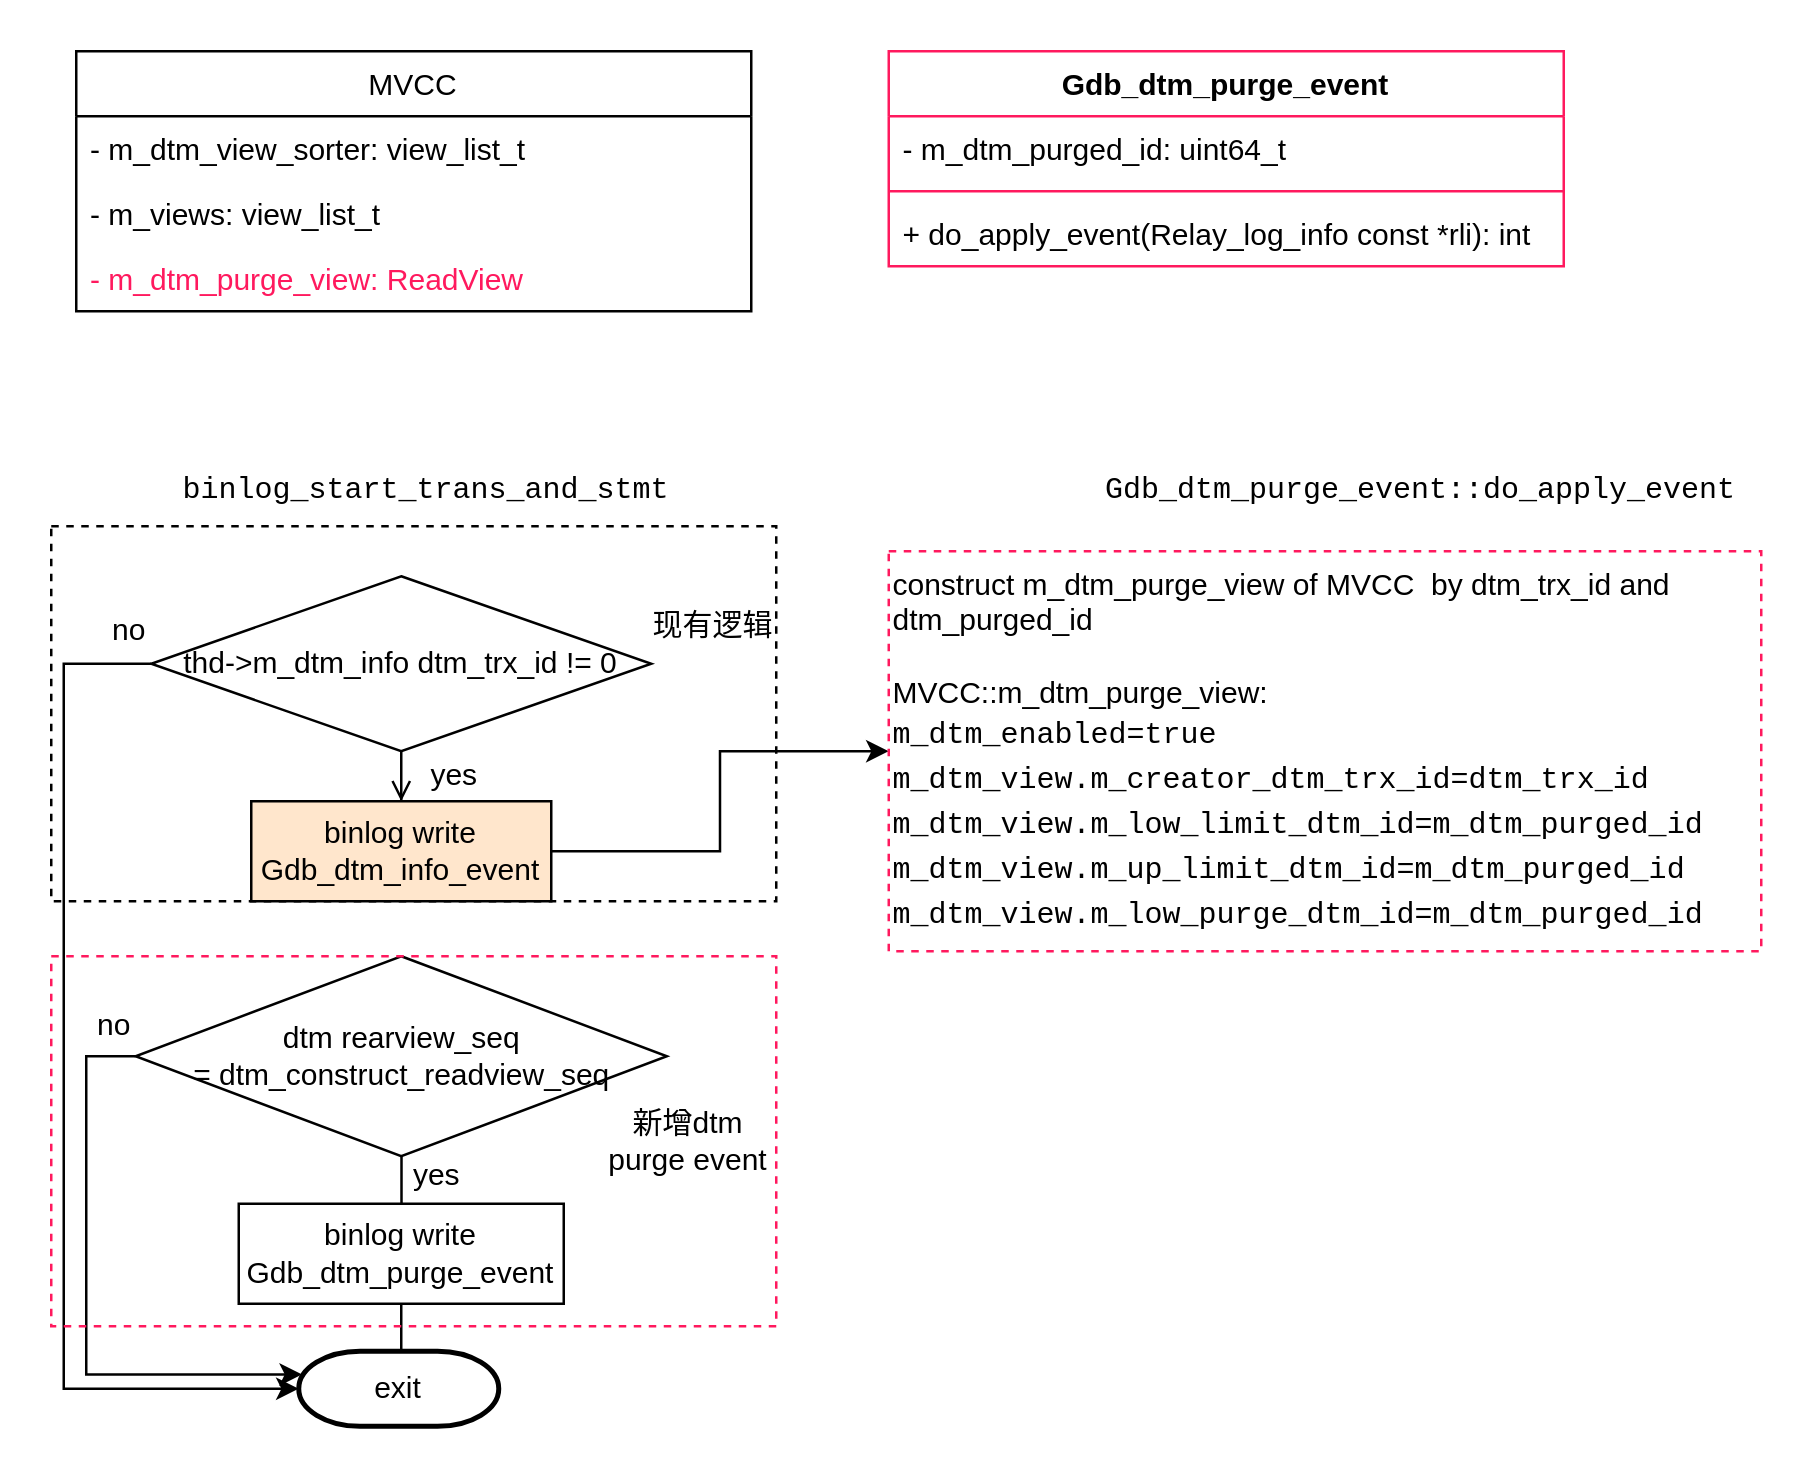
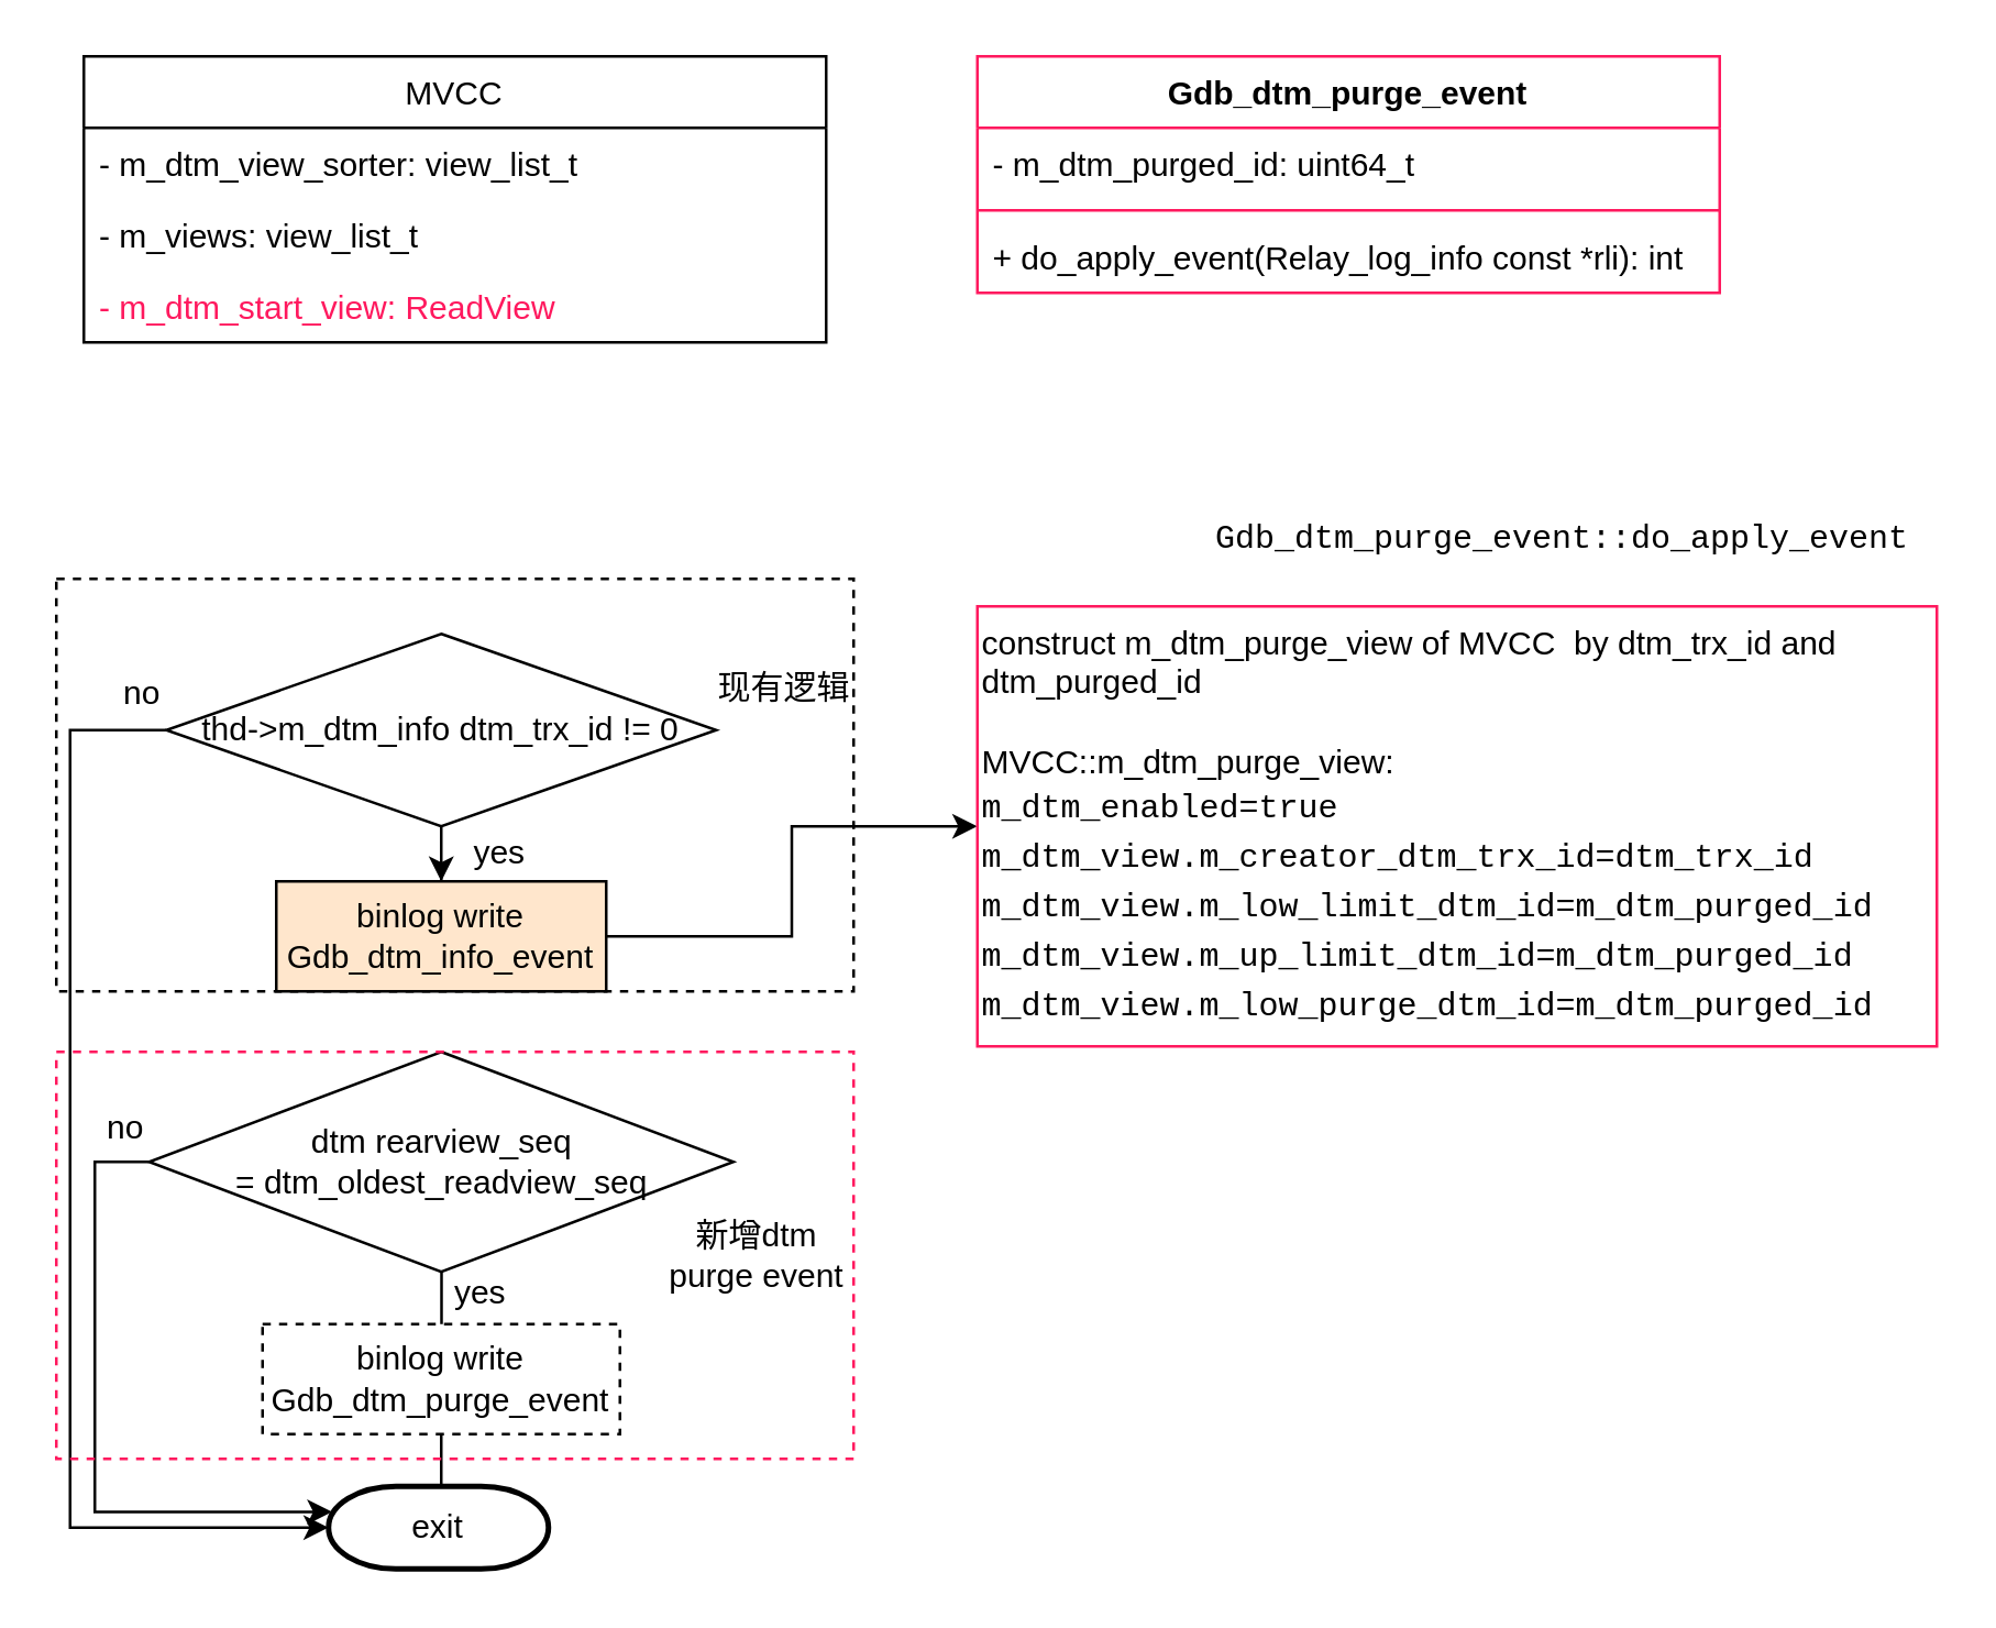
- <mxCell id="25" value="- m_dtm_purge_view: ReadView" style="text;strokeColor=none;fillColor=none;align=left;verticalAlign=top;spacingLeft=4;spacingRight=4;overflow=hidden;rotatable=0;points=[[0,0.5],[1,0.5]];portConstraint=eastwest;fontColor=#FF195E;" vertex="1" parent="22"><mxGeometry y="78" width="270" height="26" as="geometry" /></mxCell>
+ <mxCell id="25" value="- m_dtm_start_view: ReadView" style="text;strokeColor=none;fillColor=none;align=left;verticalAlign=top;spacingLeft=4;spacingRight=4;overflow=hidden;rotatable=0;points=[[0,0.5],[1,0.5]];portConstraint=eastwest;fontColor=#FF195E;" vertex="1" parent="22"><mxGeometry y="78" width="270" height="26" as="geometry" /></mxCell>
- <mxCell id="5" value="&lt;div style=&quot;font-style: normal ; font-weight: normal ; letter-spacing: normal ; text-indent: 0px ; text-transform: none ; word-spacing: 0px ; text-decoration: none ; font-family: &amp;#34;menlo&amp;#34; , &amp;#34;monaco&amp;#34; , &amp;#34;courier new&amp;#34; , monospace ; font-size: 12px ; line-height: 18px&quot;&gt;&lt;div&gt;&lt;span style=&quot;background-color: rgb(255 , 255 , 255)&quot;&gt;binlog_start_trans_and_stmt&lt;/span&gt;&lt;/div&gt;&lt;/div&gt;" style="text;whiteSpace=wrap;html=1;" vertex="1" parent="1"><mxGeometry x="71" y="180" width="220" height="30" as="geometry" /></mxCell>
- <mxCell id="27" value="&lt;font color=&quot;#000000&quot;&gt;&lt;span&gt;construct m_dtm_purge_view of MVCC &amp;nbsp;by dtm_trx_id and dtm_purged_id&amp;nbsp;&lt;br&gt;&lt;br&gt;&lt;/span&gt;MVCC::m_dtm_purge_view:&lt;br&gt;&lt;/font&gt;&lt;div style=&quot;font-family: &amp;#34;menlo&amp;#34; , &amp;#34;monaco&amp;#34; , &amp;#34;courier new&amp;#34; , monospace ; line-height: 18px&quot;&gt;&lt;font color=&quot;#000000&quot;&gt;m_dtm_enabled=true&lt;/font&gt;&lt;/div&gt;&lt;div style=&quot;font-family: &amp;#34;menlo&amp;#34; , &amp;#34;monaco&amp;#34; , &amp;#34;courier new&amp;#34; , monospace ; line-height: 18px&quot;&gt;&lt;div style=&quot;font-family: &amp;#34;menlo&amp;#34; , &amp;#34;monaco&amp;#34; , &amp;#34;courier new&amp;#34; , monospace ; line-height: 18px&quot;&gt;&lt;font color=&quot;#000000&quot;&gt;m_dtm_view.&lt;span&gt;m_creator_dtm_trx_id=dtm_trx_id&lt;/span&gt;&lt;/font&gt;&lt;/div&gt;&lt;div style=&quot;font-family: &amp;#34;menlo&amp;#34; , &amp;#34;monaco&amp;#34; , &amp;#34;courier new&amp;#34; , monospace ; line-height: 18px&quot;&gt;&lt;div style=&quot;line-height: 18px&quot;&gt;&lt;font color=&quot;#000000&quot;&gt;m_dtm_view.m_low_limit_dtm_id=m_dtm_purged_id&lt;/font&gt;&lt;/div&gt;&lt;div style=&quot;line-height: 18px&quot;&gt;&lt;div style=&quot;line-height: 18px&quot;&gt;&lt;font color=&quot;#000000&quot;&gt;m_dtm_view.m_up_limit_dtm_id=m_dtm_purged_id&lt;/font&gt;&lt;/div&gt;&lt;div style=&quot;line-height: 18px&quot;&gt;&lt;div style=&quot;line-height: 18px&quot;&gt;&lt;font color=&quot;#000000&quot;&gt;m_dtm_view.m_low_purge_dtm_id=m_dtm_purged_id&lt;/font&gt;&lt;/div&gt;&lt;/div&gt;&lt;/div&gt;&lt;/div&gt;&lt;/div&gt;" style="rounded=0;whiteSpace=wrap;html=1;fontColor=#FF195E;fillColor=none;imageVerticalAlign=top;verticalAlign=top;align=left;strokeColor=#FF195E;dashed=1;" vertex="1" parent="1"><mxGeometry x="355" y="220" width="349" height="160" as="geometry" /></mxCell>
+ <mxCell id="27" value="&lt;font color=&quot;#000000&quot;&gt;&lt;span&gt;construct m_dtm_purge_view of MVCC &amp;nbsp;by dtm_trx_id and dtm_purged_id&amp;nbsp;&lt;br&gt;&lt;br&gt;&lt;/span&gt;MVCC::m_dtm_purge_view:&lt;br&gt;&lt;/font&gt;&lt;div style=&quot;font-family: &amp;#34;menlo&amp;#34; , &amp;#34;monaco&amp;#34; , &amp;#34;courier new&amp;#34; , monospace ; line-height: 18px&quot;&gt;&lt;font color=&quot;#000000&quot;&gt;m_dtm_enabled=true&lt;/font&gt;&lt;/div&gt;&lt;div style=&quot;font-family: &amp;#34;menlo&amp;#34; , &amp;#34;monaco&amp;#34; , &amp;#34;courier new&amp;#34; , monospace ; line-height: 18px&quot;&gt;&lt;div style=&quot;font-family: &amp;#34;menlo&amp;#34; , &amp;#34;monaco&amp;#34; , &amp;#34;courier new&amp;#34; , monospace ; line-height: 18px&quot;&gt;&lt;font color=&quot;#000000&quot;&gt;m_dtm_view.&lt;span&gt;m_creator_dtm_trx_id=dtm_trx_id&lt;/span&gt;&lt;/font&gt;&lt;/div&gt;&lt;div style=&quot;font-family: &amp;#34;menlo&amp;#34; , &amp;#34;monaco&amp;#34; , &amp;#34;courier new&amp;#34; , monospace ; line-height: 18px&quot;&gt;&lt;div style=&quot;line-height: 18px&quot;&gt;&lt;font color=&quot;#000000&quot;&gt;m_dtm_view.m_low_limit_dtm_id=m_dtm_purged_id&lt;/font&gt;&lt;/div&gt;&lt;div style=&quot;line-height: 18px&quot;&gt;&lt;div style=&quot;line-height: 18px&quot;&gt;&lt;font color=&quot;#000000&quot;&gt;m_dtm_view.m_up_limit_dtm_id=m_dtm_purged_id&lt;/font&gt;&lt;/div&gt;&lt;div style=&quot;line-height: 18px&quot;&gt;&lt;div style=&quot;line-height: 18px&quot;&gt;&lt;font color=&quot;#000000&quot;&gt;m_dtm_view.m_low_purge_dtm_id=m_dtm_purged_id&lt;/font&gt;&lt;/div&gt;&lt;/div&gt;&lt;/div&gt;&lt;/div&gt;&lt;/div&gt;" style="rounded=0;whiteSpace=wrap;html=1;fontColor=#FF195E;fillColor=none;imageVerticalAlign=top;verticalAlign=top;align=left;strokeColor=#FF195E;" vertex="1" parent="1"><mxGeometry x="355" y="220" width="349" height="160" as="geometry" /></mxCell>
- <mxCell id="2" value="" style="edgeStyle=orthogonalEdgeStyle;rounded=0;orthogonalLoop=1;jettySize=auto;html=1;endArrow=open;" edge="1" parent="1" source="4" target="7"><mxGeometry relative="1" as="geometry" /></mxCell>
+ <mxCell id="2" value="" style="edgeStyle=orthogonalEdgeStyle;rounded=0;orthogonalLoop=1;jettySize=auto;html=1;" edge="1" parent="1" source="4" target="7"><mxGeometry relative="1" as="geometry" /></mxCell>
- <mxCell id="10" value="dtm&amp;nbsp;rearview_seq&lt;br&gt;= dtm_construct_readview_seq" style="rhombus;whiteSpace=wrap;html=1;" vertex="1" parent="1"><mxGeometry x="53.75" y="382" width="212.5" height="80" as="geometry" /></mxCell>
+ <mxCell id="10" value="dtm&amp;nbsp;rearview_seq&lt;br&gt;= dtm_oldest_readview_seq" style="rhombus;whiteSpace=wrap;html=1;" vertex="1" parent="1"><mxGeometry x="53.75" y="382" width="212.5" height="80" as="geometry" /></mxCell>
- <mxCell id="12" value="binlog write&lt;br&gt;Gdb_dtm_purge_event" style="whiteSpace=wrap;html=1;" vertex="1" parent="1"><mxGeometry x="95" y="481" width="130" height="40" as="geometry" /></mxCell>
+ <mxCell id="12" value="binlog write&lt;br&gt;Gdb_dtm_purge_event" style="whiteSpace=wrap;html=1;dashed=1;" vertex="1" parent="1"><mxGeometry x="95" y="481" width="130" height="40" as="geometry" /></mxCell>
